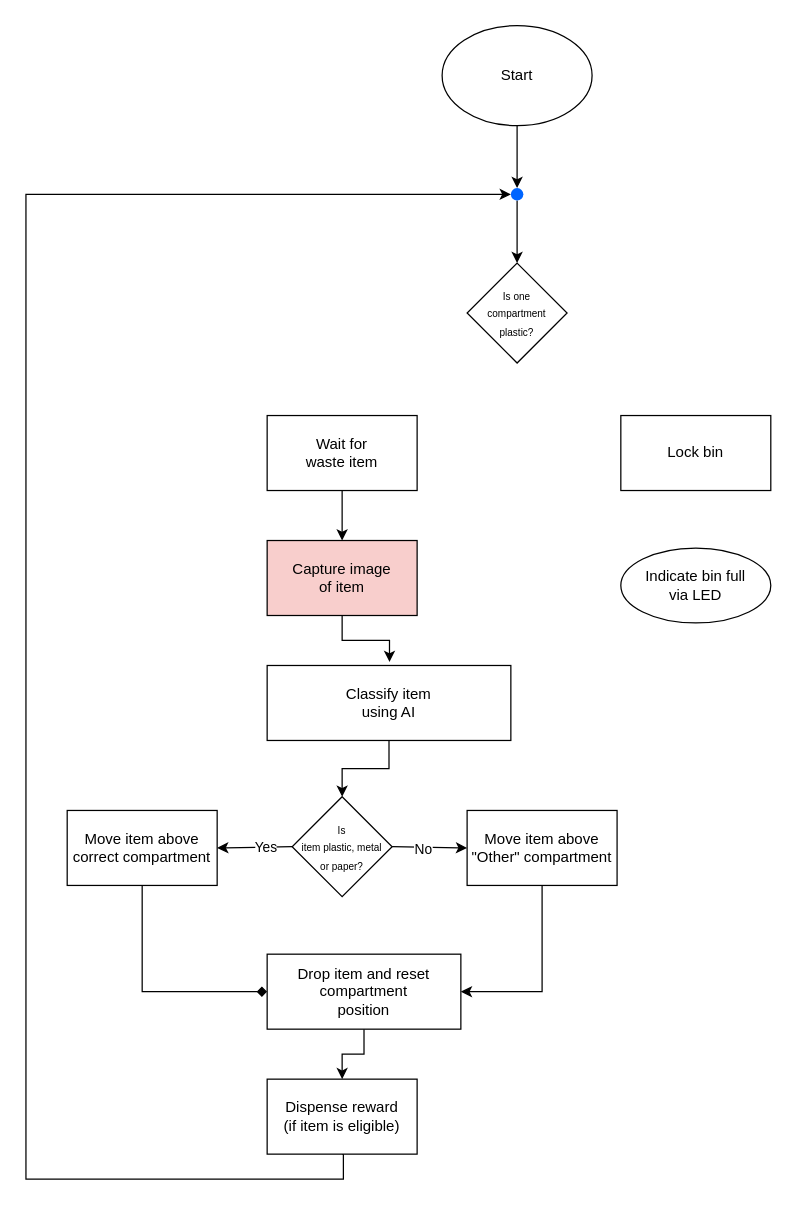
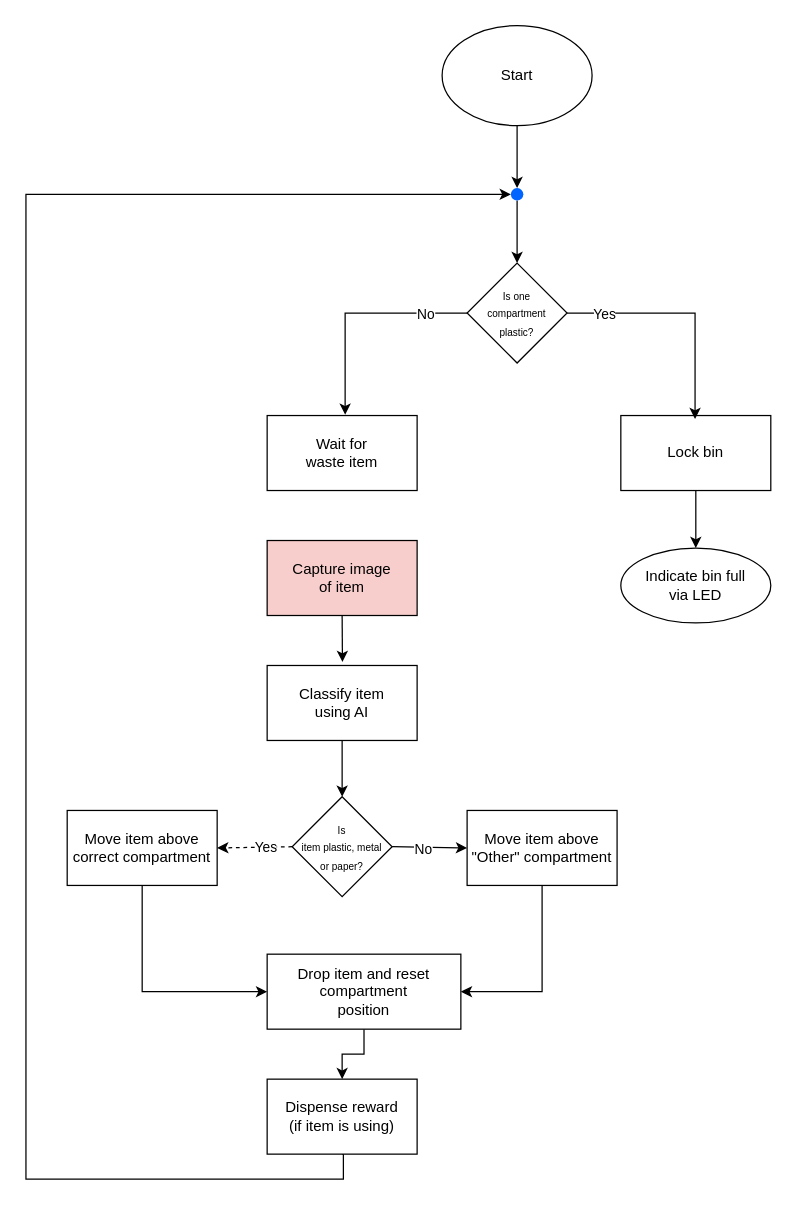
+ <mxCell id="31" style="edgeStyle=orthogonalEdgeStyle;rounded=0;orthogonalLoop=1;jettySize=auto;html=1;exitX=0;exitY=0.5;exitDx=0;exitDy=0;entryX=0.52;entryY=-0.011;entryDx=0;entryDy=0;entryPerimeter=0;" edge="1" parent="1" source="24" target="5"><mxGeometry relative="1" as="geometry" /></mxCell>
+ <mxCell id="32" value="No" style="edgeLabel;html=1;align=center;verticalAlign=middle;resizable=0;points=[];" vertex="1" connectable="0" parent="31"><mxGeometry x="-0.621" relative="1" as="geometry"><mxPoint as="offset" /></mxGeometry></mxCell>
+ <mxCell id="29" style="edgeStyle=orthogonalEdgeStyle;rounded=0;orthogonalLoop=1;jettySize=auto;html=1;exitX=1;exitY=0.5;exitDx=0;exitDy=0;entryX=0.495;entryY=0.047;entryDx=0;entryDy=0;entryPerimeter=0;" edge="1" parent="1" source="24" target="28"><mxGeometry relative="1" as="geometry" /></mxCell>
+ <mxCell id="30" value="Yes" style="edgeLabel;html=1;align=center;verticalAlign=middle;resizable=0;points=[];" vertex="1" connectable="0" parent="29"><mxGeometry x="-0.69" relative="1" as="geometry"><mxPoint as="offset" /></mxGeometry></mxCell>
- <mxCell id="4" style="edgeStyle=orthogonalEdgeStyle;rounded=0;orthogonalLoop=1;jettySize=auto;html=1;exitX=0.5;exitY=1;exitDx=0;exitDy=0;entryX=0.5;entryY=0;entryDx=0;entryDy=0;" edge="1" parent="1" source="5" target="6"><mxGeometry relative="1" as="geometry" /></mxCell>
+ <mxCell id="27" style="edgeStyle=orthogonalEdgeStyle;rounded=0;orthogonalLoop=1;jettySize=auto;html=1;exitX=0.5;exitY=1;exitDx=0;exitDy=0;entryX=0.5;entryY=0;entryDx=0;entryDy=0;" edge="1" parent="1" source="28" target="23"><mxGeometry relative="1" as="geometry" /></mxCell>
- <mxCell id="8" value="Classify item&lt;div&gt;using AI&lt;/div&gt;" style="rounded=0;whiteSpace=wrap;html=1;" vertex="1" parent="1"><mxGeometry x="213" y="532" width="195" height="60" as="geometry" /></mxCell>
+ <mxCell id="8" value="Classify item&lt;div&gt;using AI&lt;/div&gt;" style="rounded=0;whiteSpace=wrap;html=1;" vertex="1" parent="1"><mxGeometry x="213" y="532" width="120" height="60" as="geometry" /></mxCell>
- <mxCell id="11" style="edgeStyle=none;rounded=0;orthogonalLoop=1;jettySize=auto;html=1;exitX=0;exitY=0.5;exitDx=0;exitDy=0;entryX=1;entryY=0.5;entryDx=0;entryDy=0;" edge="1" parent="1" source="13" target="15"><mxGeometry relative="1" as="geometry" /></mxCell>
+ <mxCell id="11" style="edgeStyle=none;rounded=0;orthogonalLoop=1;jettySize=auto;html=1;exitX=0;exitY=0.5;exitDx=0;exitDy=0;entryX=1;entryY=0.5;entryDx=0;entryDy=0;dashed=1;" edge="1" parent="1" source="13" target="15"><mxGeometry relative="1" as="geometry" /></mxCell>
- <mxCell id="14" style="edgeStyle=orthogonalEdgeStyle;rounded=0;orthogonalLoop=1;jettySize=auto;html=1;exitX=0.5;exitY=1;exitDx=0;exitDy=0;entryX=0;entryY=0.5;entryDx=0;entryDy=0;endArrow=diamond;" edge="1" parent="1" source="15" target="17"><mxGeometry relative="1" as="geometry" /></mxCell>
+ <mxCell id="14" style="edgeStyle=orthogonalEdgeStyle;rounded=0;orthogonalLoop=1;jettySize=auto;html=1;exitX=0.5;exitY=1;exitDx=0;exitDy=0;entryX=0;entryY=0.5;entryDx=0;entryDy=0;" edge="1" parent="1" source="15" target="17"><mxGeometry relative="1" as="geometry" /></mxCell>
- <mxCell id="19" value="Dispense reward&lt;div&gt;(if item is eligible)&lt;/div&gt;" style="rounded=0;whiteSpace=wrap;html=1;" vertex="1" parent="1"><mxGeometry x="213" y="863" width="120" height="60" as="geometry" /></mxCell>
+ <mxCell id="19" value="Dispense reward&lt;div&gt;(if item is using)&lt;/div&gt;" style="rounded=0;whiteSpace=wrap;html=1;" vertex="1" parent="1"><mxGeometry x="213" y="863" width="120" height="60" as="geometry" /></mxCell>
